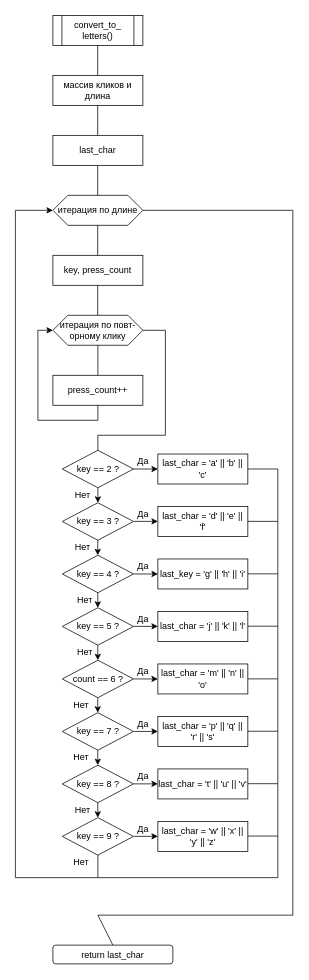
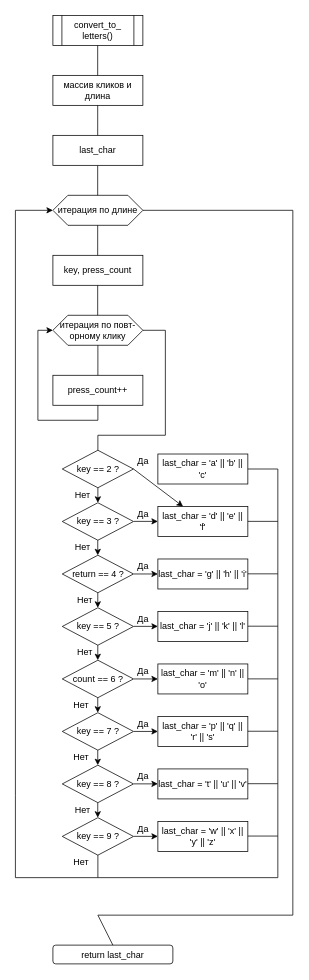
- <mxCell id="30" value="" style="endArrow=classic;html=1;rounded=0;entryX=0;entryY=0.5;entryDx=0;entryDy=0;exitX=1;exitY=0.5;exitDx=0;exitDy=0;" edge="1" parent="1" source="14" target="15"><mxGeometry width="50" height="50" relative="1" as="geometry"><mxPoint x="180" y="660" as="sourcePoint" /><mxPoint x="320" y="650" as="targetPoint" /></mxGeometry></mxCell>
+ <mxCell id="30" value="" style="endArrow=classic;html=1;rounded=0;exitX=1;exitY=0.5;exitDx=0;exitDy=0;" edge="1" parent="1" source="14" target="17"><mxGeometry width="50" height="50" relative="1" as="geometry"><mxPoint x="180" y="660" as="sourcePoint" /><mxPoint x="320" y="650" as="targetPoint" /></mxGeometry></mxCell>
- <mxCell id="18" value="key == 4 ?" style="rhombus;whiteSpace=wrap;html=1;" vertex="1" parent="1"><mxGeometry x="82.5" y="740" width="95" height="50" as="geometry" /></mxCell>
+ <mxCell id="18" value="return == 4 ?" style="rhombus;whiteSpace=wrap;html=1;" vertex="1" parent="1"><mxGeometry x="82.5" y="740" width="95" height="50" as="geometry" /></mxCell>
- <mxCell id="19" value="last_key = 'g' || 'h' || 'i'" style="rounded=0;whiteSpace=wrap;html=1;" vertex="1" parent="1"><mxGeometry x="210" y="745" width="120" height="40" as="geometry" /></mxCell>
+ <mxCell id="19" value="last_char = 'g' || 'h' || 'i'" style="rounded=0;whiteSpace=wrap;html=1;" vertex="1" parent="1"><mxGeometry x="210" y="745" width="120" height="40" as="geometry" /></mxCell>
